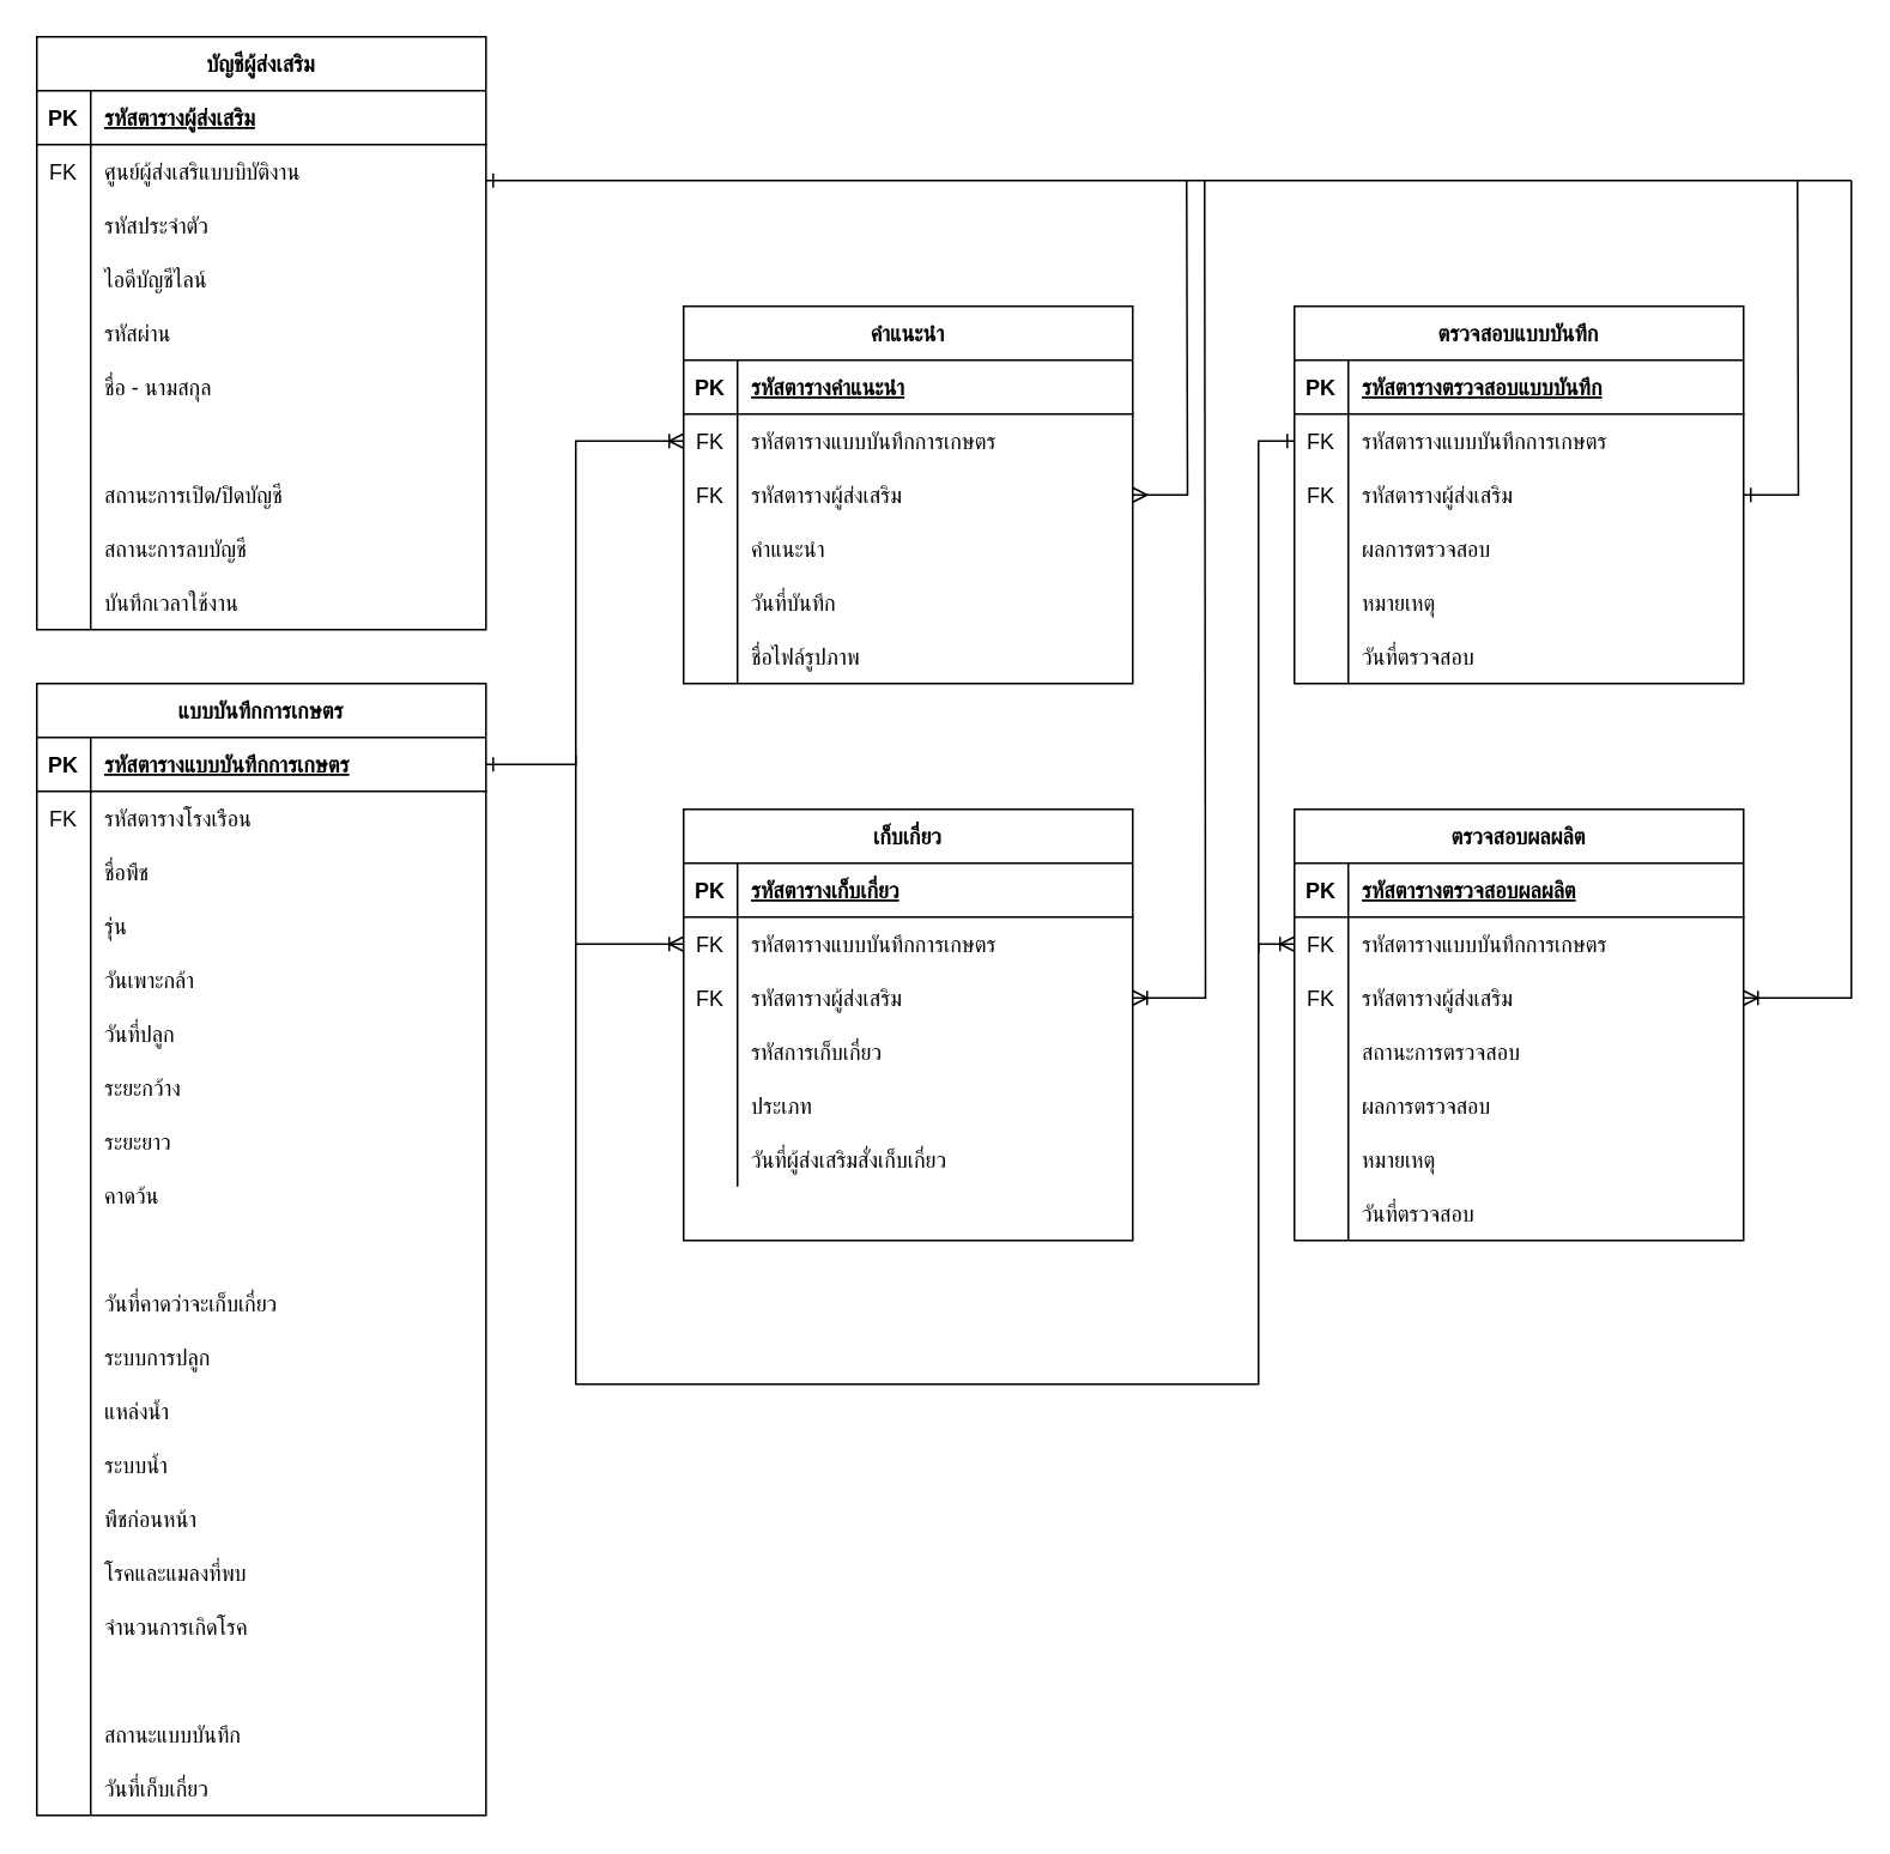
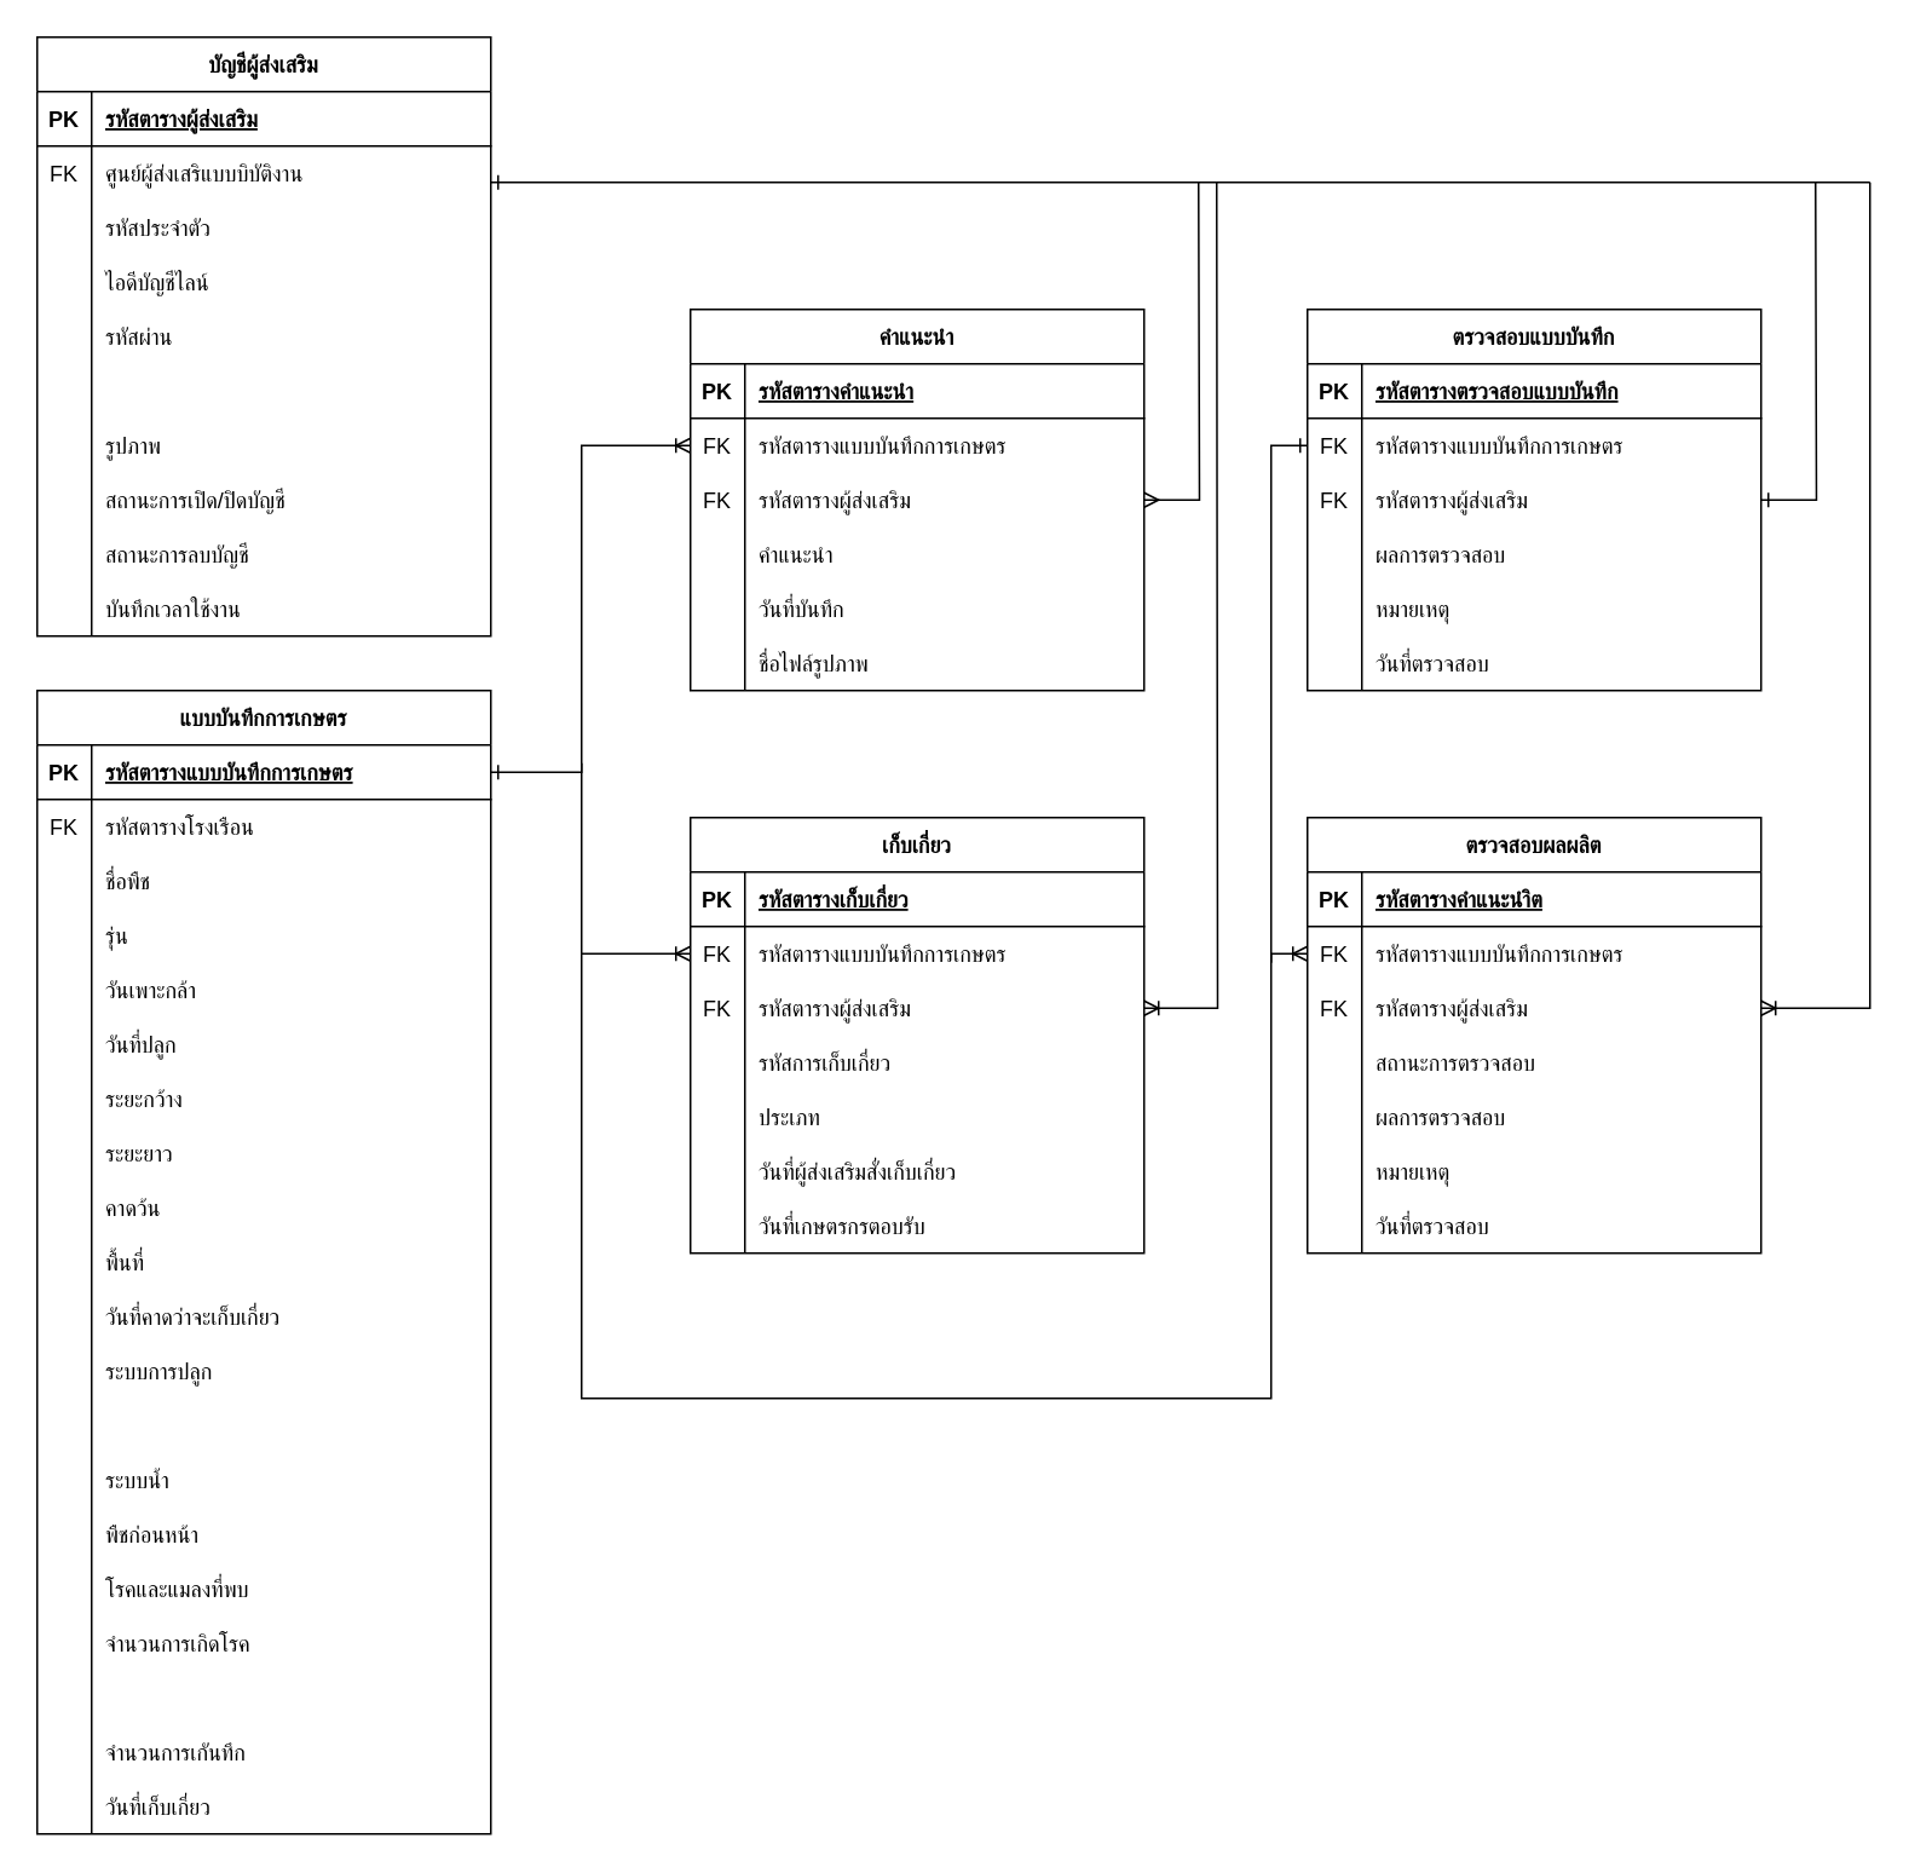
- <mxCell id="20" value="ชื่อ - นามสกุล" style="shape=partialRectangle;overflow=hidden;connectable=0;fillColor=none;top=0;left=0;bottom=0;right=0;align=left;spacingLeft=6;" vertex="1" parent="18"><mxGeometry x="30" width="220" height="30" as="geometry"><mxRectangle width="220" height="30" as="alternateBounds" /></mxGeometry></mxCell>
+ <mxCell id="23" value="รูปภาพ" style="shape=partialRectangle;overflow=hidden;connectable=0;fillColor=none;top=0;left=0;bottom=0;right=0;align=left;spacingLeft=6;" vertex="1" parent="21"><mxGeometry x="30" width="220" height="30" as="geometry"><mxRectangle width="220" height="30" as="alternateBounds" /></mxGeometry></mxCell>
- <mxCell id="55" value="รหัสตารางตรวจสอบผลผลิต" style="shape=partialRectangle;overflow=hidden;connectable=0;fillColor=none;top=0;left=0;bottom=0;right=0;align=left;spacingLeft=6;fontStyle=5;" vertex="1" parent="53"><mxGeometry x="30" width="220" height="30" as="geometry"><mxRectangle width="220" height="30" as="alternateBounds" /></mxGeometry></mxCell>
+ <mxCell id="55" value="รหัสตารางคำแนะนำิต" style="shape=partialRectangle;overflow=hidden;connectable=0;fillColor=none;top=0;left=0;bottom=0;right=0;align=left;spacingLeft=6;fontStyle=5;" vertex="1" parent="53"><mxGeometry x="30" width="220" height="30" as="geometry"><mxRectangle width="220" height="30" as="alternateBounds" /></mxGeometry></mxCell>
+ <mxCell id="174" value="วันที่เกษตรกรตอบรับ" style="shape=partialRectangle;overflow=hidden;connectable=0;fillColor=none;top=0;left=0;bottom=0;right=0;align=left;spacingLeft=6;" vertex="1" parent="172"><mxGeometry x="30" width="220" height="30" as="geometry"><mxRectangle width="220" height="30" as="alternateBounds" /></mxGeometry></mxCell>
+ <mxCell id="104" value="พื้นที่" style="shape=partialRectangle;overflow=hidden;connectable=0;fillColor=none;top=0;left=0;bottom=0;right=0;align=left;spacingLeft=6;" vertex="1" parent="102"><mxGeometry x="30" width="220" height="30" as="geometry"><mxRectangle width="220" height="30" as="alternateBounds" /></mxGeometry></mxCell>
- <mxCell id="113" value="แหล่งน้ำ" style="shape=partialRectangle;overflow=hidden;connectable=0;fillColor=none;top=0;left=0;bottom=0;right=0;align=left;spacingLeft=6;" vertex="1" parent="111"><mxGeometry x="30" width="220" height="30" as="geometry"><mxRectangle width="220" height="30" as="alternateBounds" /></mxGeometry></mxCell>
- <mxCell id="130" value="สถานะแบบบันทึก" style="shape=partialRectangle;overflow=hidden;connectable=0;fillColor=none;top=0;left=0;bottom=0;right=0;align=left;spacingLeft=6;" vertex="1" parent="128"><mxGeometry x="30" width="220" height="30" as="geometry"><mxRectangle width="220" height="30" as="alternateBounds" /></mxGeometry></mxCell>
+ <mxCell id="130" value="จำนวนการเกันทึก" style="shape=partialRectangle;overflow=hidden;connectable=0;fillColor=none;top=0;left=0;bottom=0;right=0;align=left;spacingLeft=6;" vertex="1" parent="128"><mxGeometry x="30" width="220" height="30" as="geometry"><mxRectangle width="220" height="30" as="alternateBounds" /></mxGeometry></mxCell>
